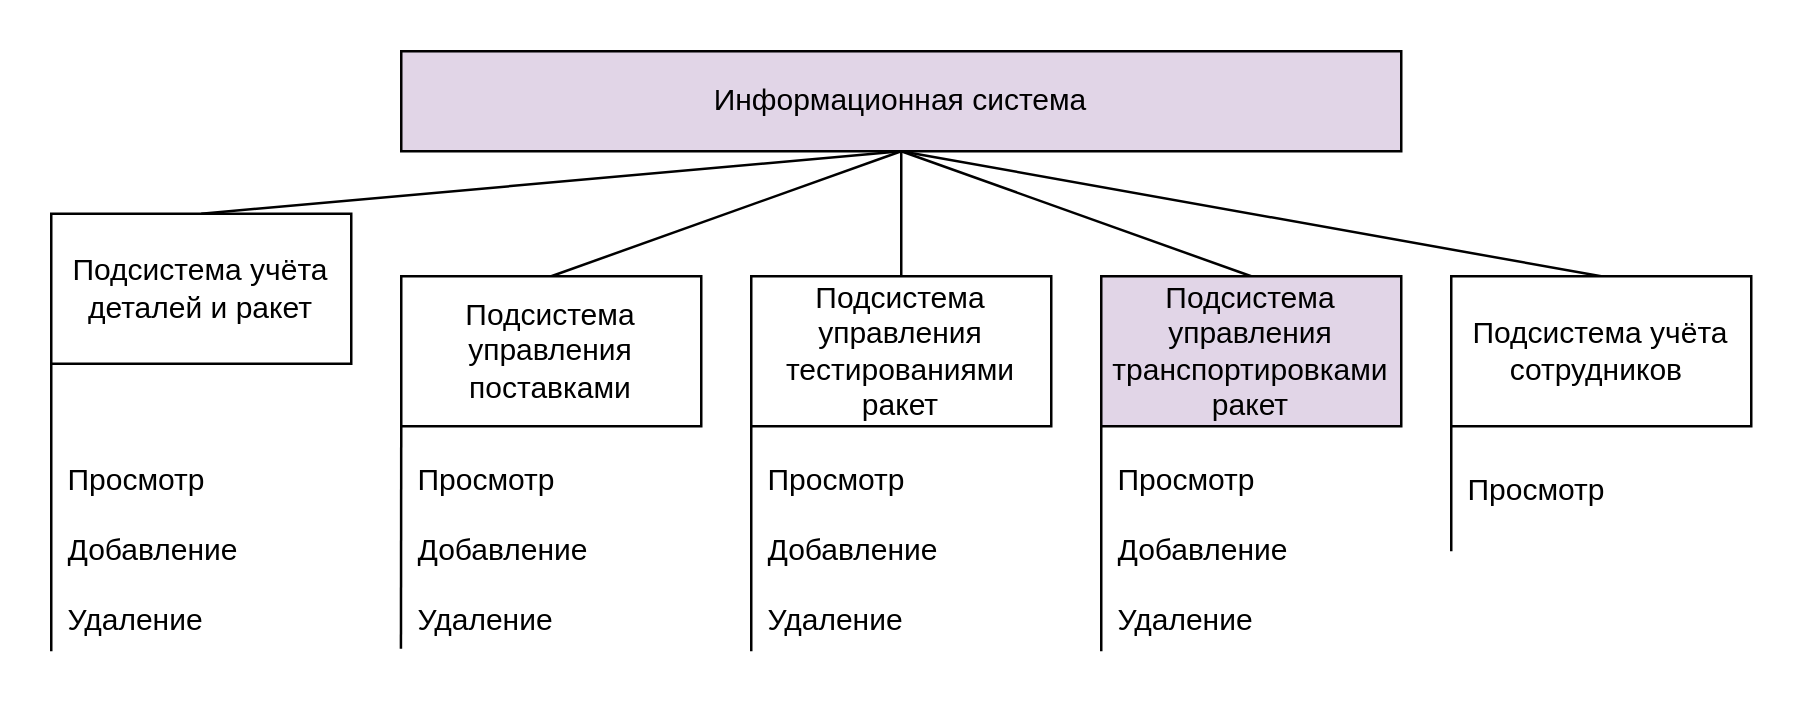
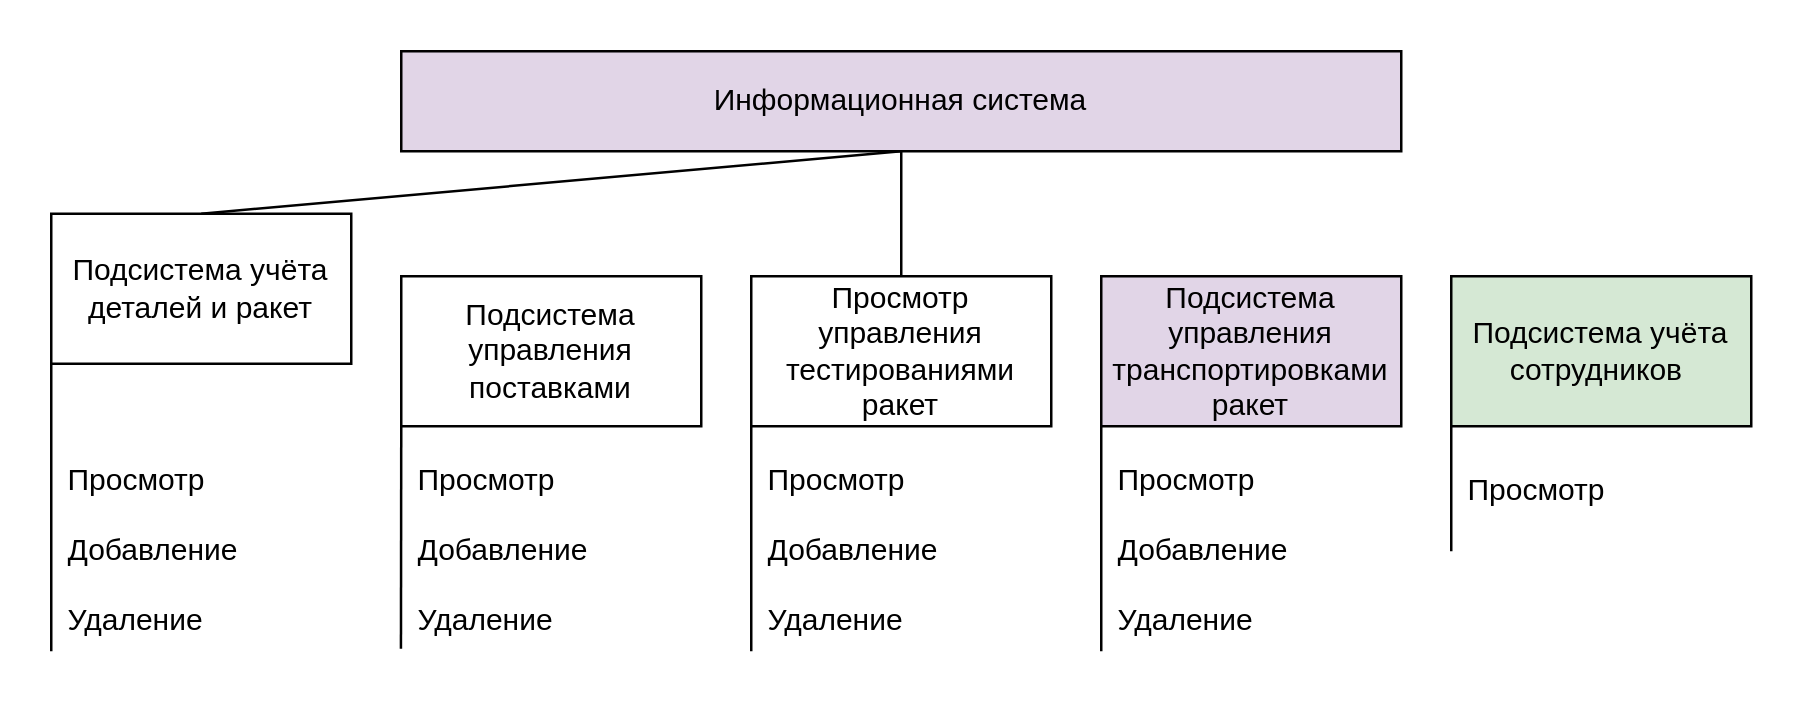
- <mxCell id="3" style="rounded=0;orthogonalLoop=1;jettySize=auto;html=1;exitX=0.5;exitY=1;exitDx=0;exitDy=0;entryX=0.5;entryY=0;entryDx=0;entryDy=0;endArrow=none;startFill=0;" edge="1" parent="1" source="7" target="10"><mxGeometry relative="1" as="geometry" /></mxCell>
- <mxCell id="6" style="rounded=0;orthogonalLoop=1;jettySize=auto;html=1;exitX=0.5;exitY=1;exitDx=0;exitDy=0;entryX=0.5;entryY=0;entryDx=0;entryDy=0;endArrow=none;startFill=0;" edge="1" parent="1" source="7" target="12"><mxGeometry relative="1" as="geometry" /></mxCell>
- <mxCell id="4" style="rounded=0;orthogonalLoop=1;jettySize=auto;html=1;exitX=0.5;exitY=1;exitDx=0;exitDy=0;entryX=0.5;entryY=0;entryDx=0;entryDy=0;endArrow=none;startFill=0;" edge="1" parent="1" source="7" target="11"><mxGeometry relative="1" as="geometry" /></mxCell>
- <mxCell id="9" value="Подсистема управления тестированиями ракет" style="rounded=0;whiteSpace=wrap;html=1;" vertex="1" parent="1"><mxGeometry x="300" y="110" width="120" height="60" as="geometry" /></mxCell>
+ <mxCell id="9" value="Просмотр управления тестированиями ракет" style="rounded=0;whiteSpace=wrap;html=1;" vertex="1" parent="1"><mxGeometry x="300" y="110" width="120" height="60" as="geometry" /></mxCell>
- <mxCell id="12" value="Подсистема учёта сотрудников&amp;nbsp;" style="rounded=0;whiteSpace=wrap;html=1;" vertex="1" parent="1"><mxGeometry x="580" y="110" width="120" height="60" as="geometry" /></mxCell>
+ <mxCell id="12" value="Подсистема учёта сотрудников&amp;nbsp;" style="rounded=0;whiteSpace=wrap;html=1;fillColor=#d5e8d4;" vertex="1" parent="1"><mxGeometry x="580" y="110" width="120" height="60" as="geometry" /></mxCell>
